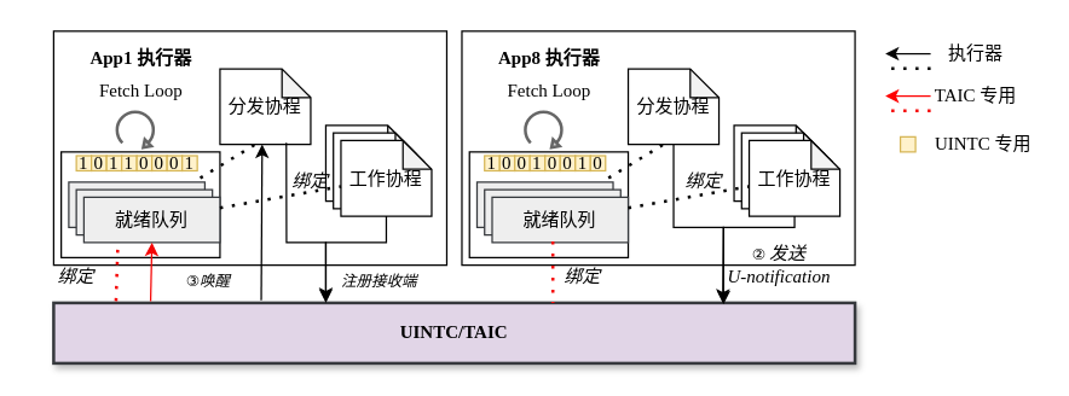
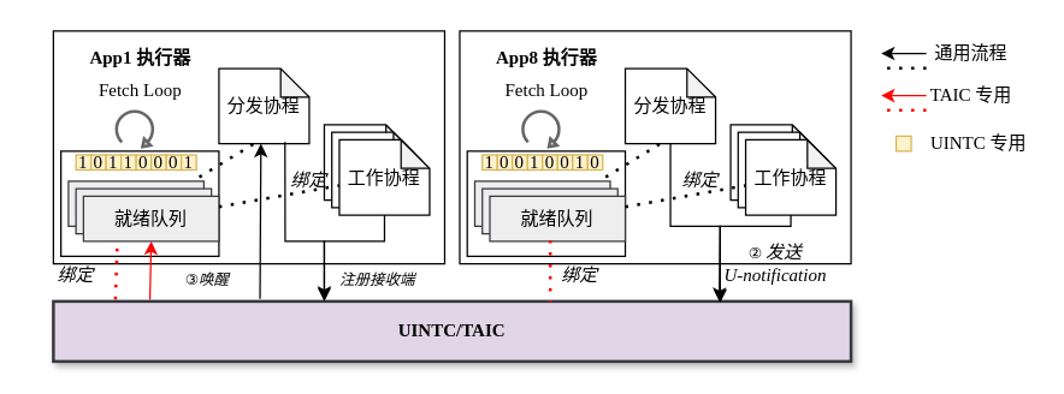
- <mxCell id="69" value="&lt;font face=&quot;楷体-简&quot;&gt;执行器&lt;/font&gt;" style="text;html=1;align=center;verticalAlign=middle;whiteSpace=wrap;rounded=0;" parent="1" vertex="1"><mxGeometry x="615" y="20" width="60" height="30" as="geometry" /></mxCell>
+ <mxCell id="69" value="&lt;font face=&quot;楷体-简&quot;&gt;通用流程&lt;/font&gt;" style="text;html=1;align=center;verticalAlign=middle;whiteSpace=wrap;rounded=0;" parent="1" vertex="1"><mxGeometry x="615" y="20" width="60" height="30" as="geometry" /></mxCell>
